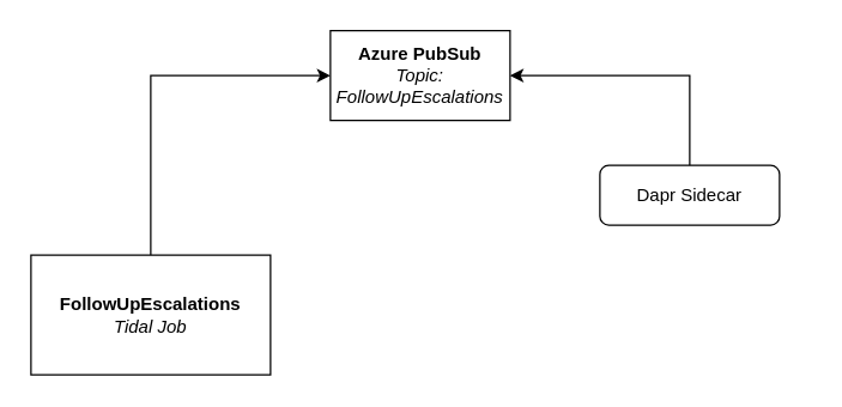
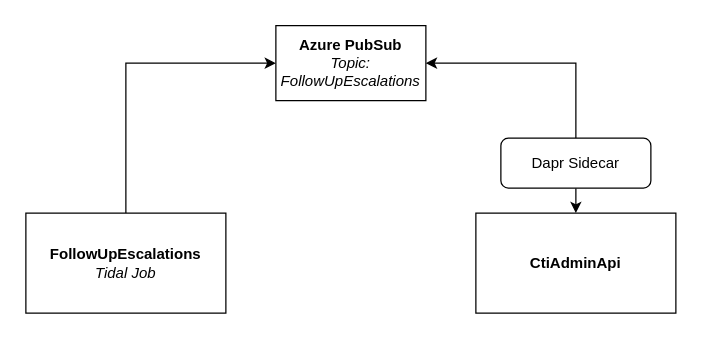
+ <mxCell id="7" value="" style="endArrow=classic;html=1;rounded=0;exitX=0.5;exitY=1;exitDx=0;exitDy=0;entryX=0.5;entryY=0;entryDx=0;entryDy=0;" edge="1" parent="1" source="8" target="6"><mxGeometry width="50" height="50" relative="1" as="geometry"><mxPoint x="380" y="360" as="sourcePoint" /><mxPoint x="430" y="310" as="targetPoint" /></mxGeometry></mxCell>
+ <mxCell id="6" value="&lt;b&gt;CtiAdminApi&lt;/b&gt;" style="rounded=0;whiteSpace=wrap;html=1;" vertex="1" parent="1"><mxGeometry x="380" y="170" width="160" height="80" as="geometry" /></mxCell>
